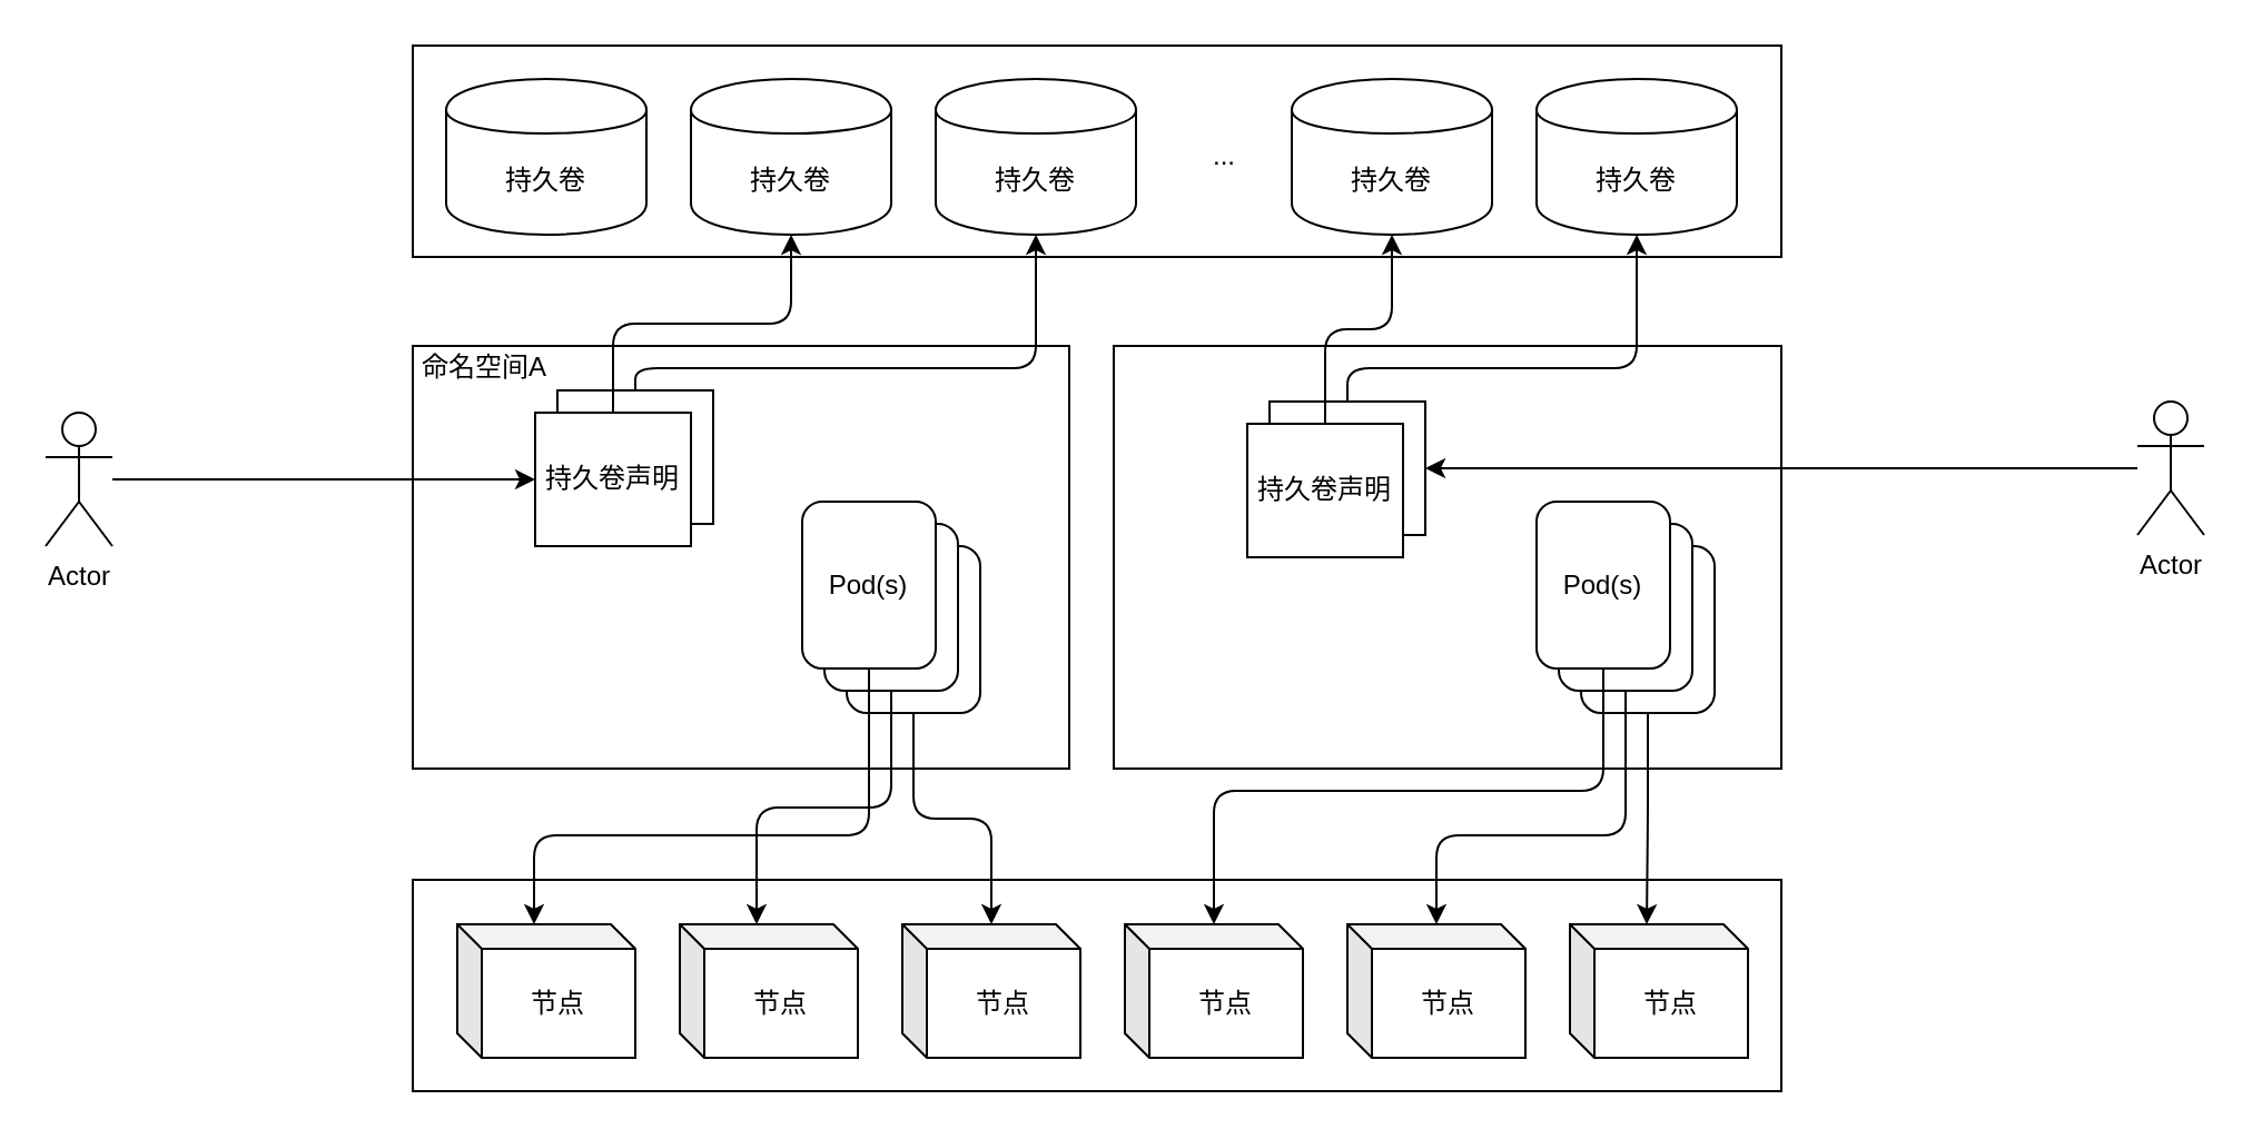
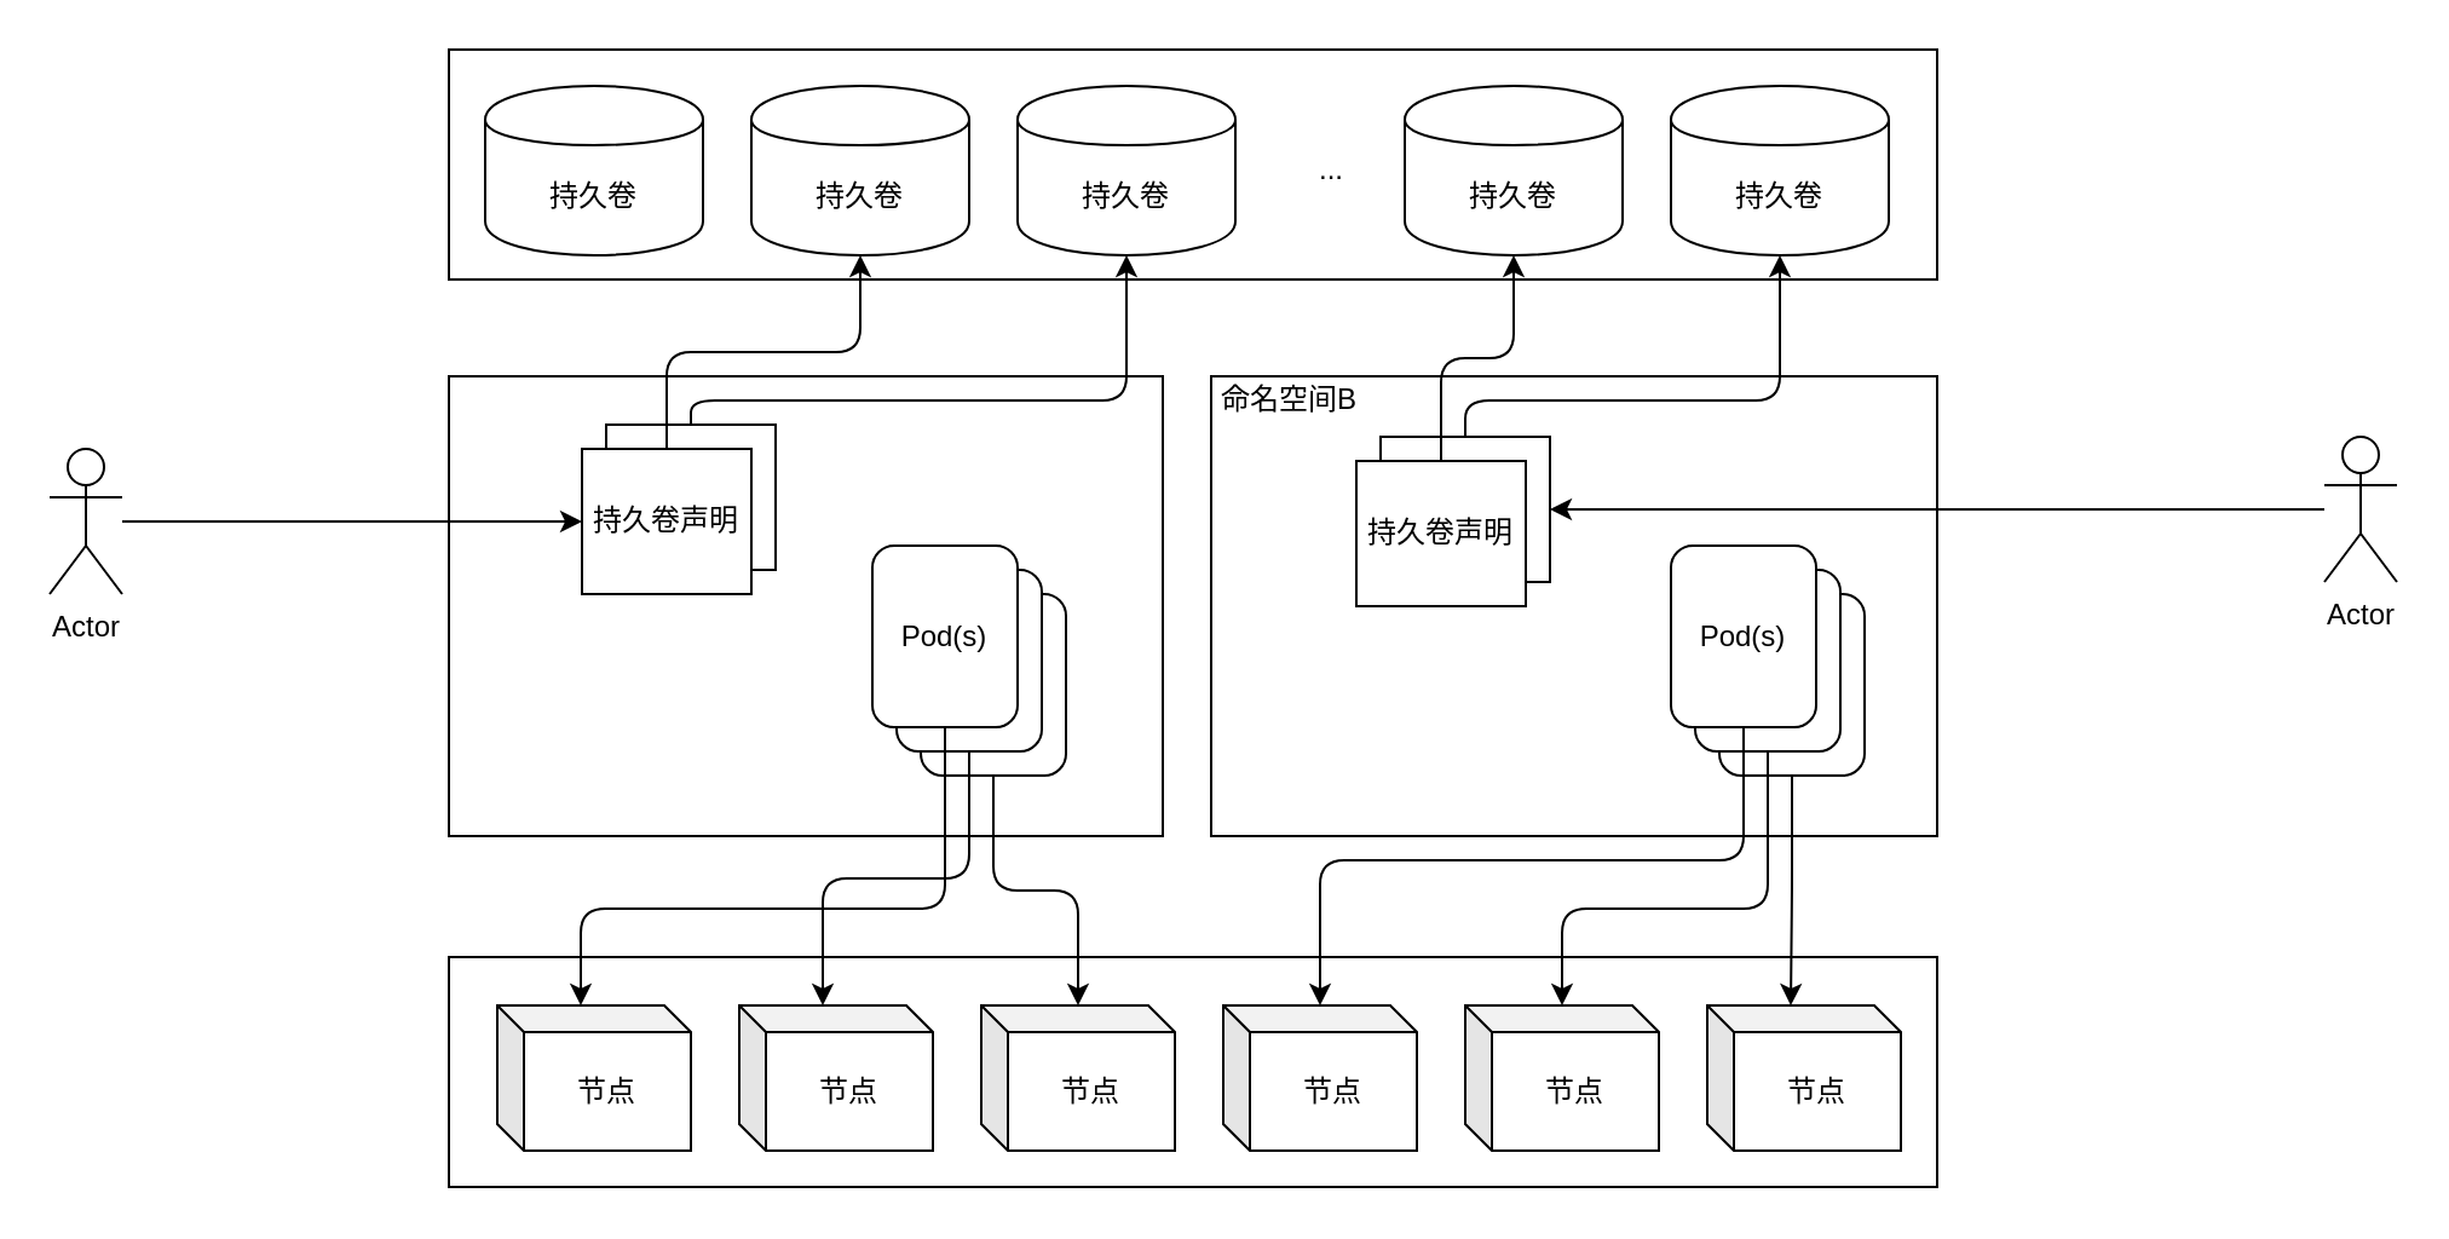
- <mxCell id="38" value="命名空间A" style="text;html=1;strokeColor=none;fillColor=none;align=center;verticalAlign=middle;whiteSpace=wrap;rounded=0;" vertex="1" parent="1"><mxGeometry x="185" y="155" width="65" height="20" as="geometry" /></mxCell>
+ <mxCell id="39" value="命名空间B" style="text;html=1;strokeColor=none;fillColor=none;align=center;verticalAlign=middle;whiteSpace=wrap;rounded=0;" vertex="1" parent="1"><mxGeometry x="500" y="155" width="65" height="20" as="geometry" /></mxCell>
